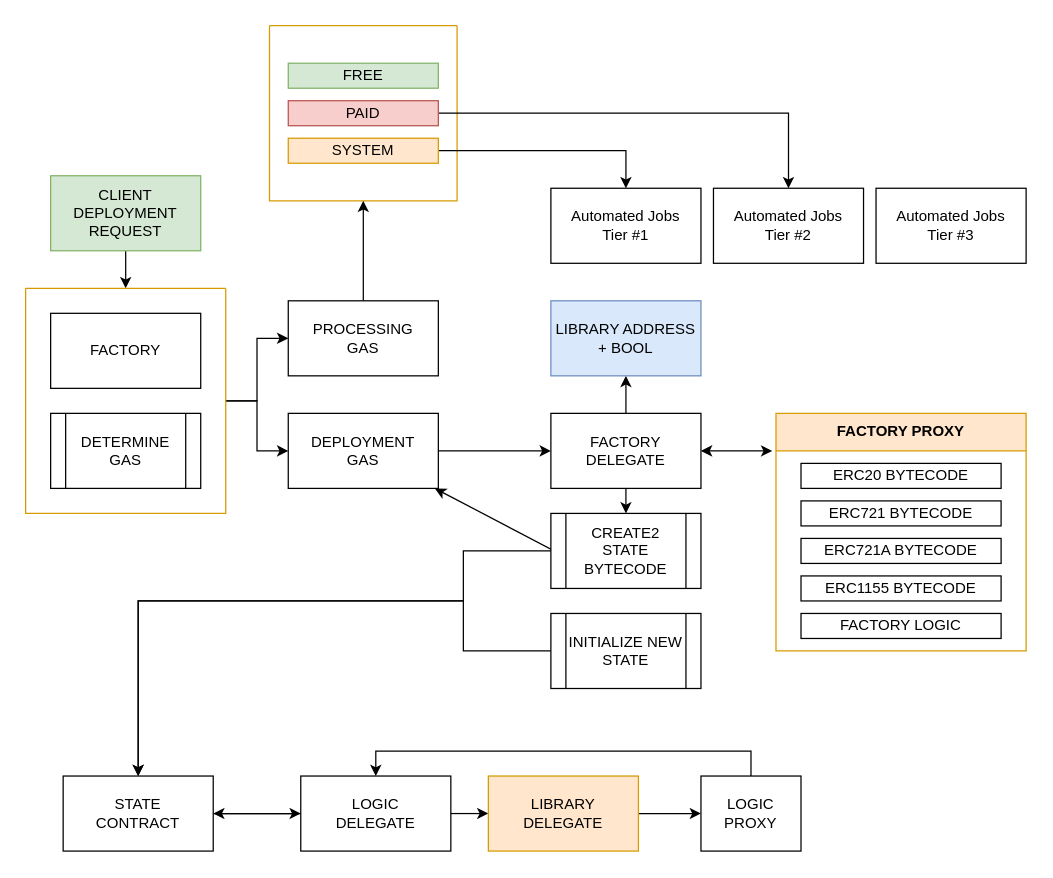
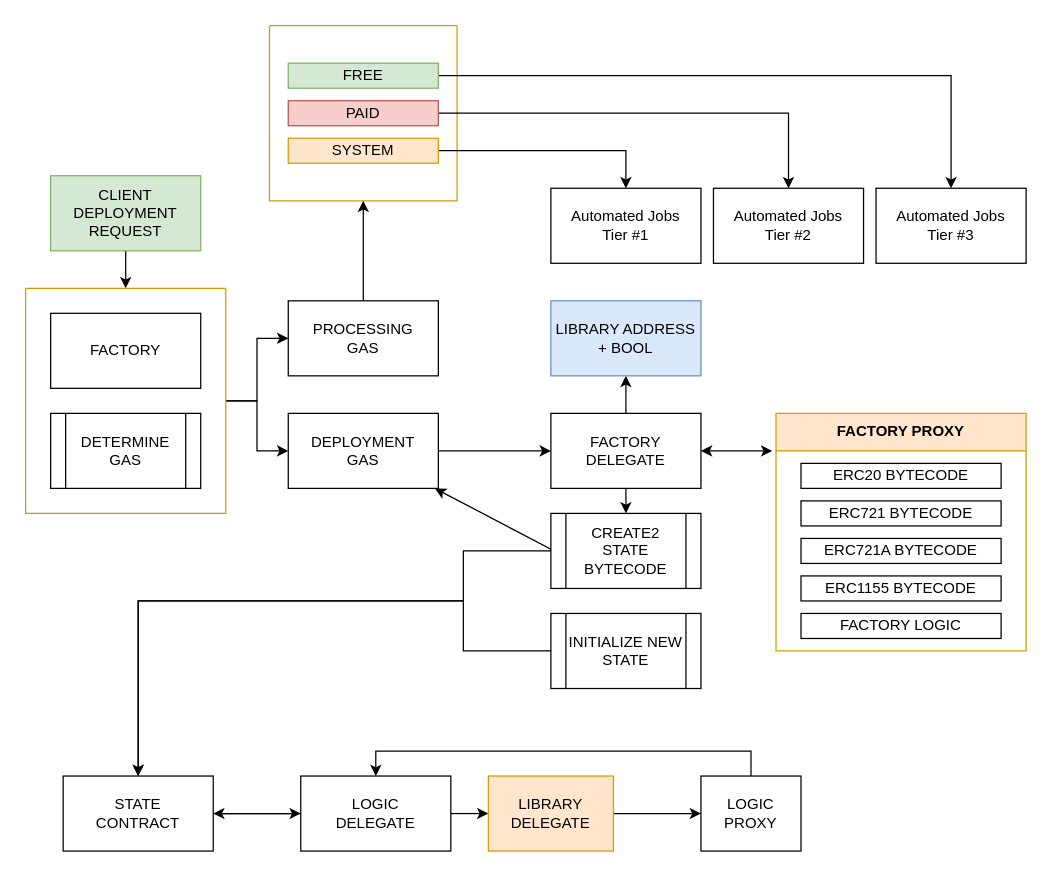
+ <mxCell id="8" style="edgeStyle=orthogonalEdgeStyle;rounded=0;orthogonalLoop=1;jettySize=auto;html=1;exitX=1;exitY=0.5;exitDx=0;exitDy=0;" edge="1" parent="1" source="9" target="5"><mxGeometry relative="1" as="geometry" /></mxCell>
- <mxCell id="47" value="LIBRARY&lt;br&gt;DELEGATE" style="rounded=0;whiteSpace=wrap;html=1;fillColor=#ffe6cc;strokeColor=#d79b00;" vertex="1" parent="1"><mxGeometry x="390" y="620" width="120" height="60" as="geometry" /></mxCell>
+ <mxCell id="47" value="LIBRARY&lt;br&gt;DELEGATE" style="rounded=0;whiteSpace=wrap;html=1;fillColor=#ffe6cc;strokeColor=#d79b00;" vertex="1" parent="1"><mxGeometry x="390" y="620" width="100" height="60" as="geometry" /></mxCell>
